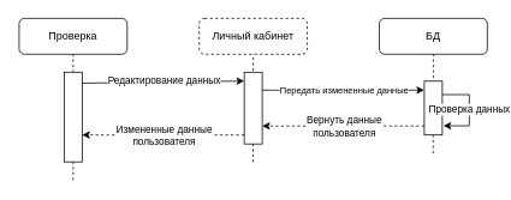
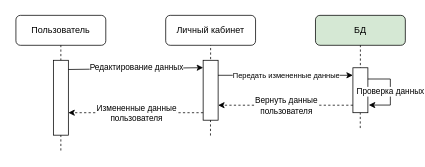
- <mxCell id="2" value="Проверка" style="rounded=1;whiteSpace=wrap;html=1;" vertex="1" parent="1"><mxGeometry x="20" y="20" width="120" height="40" as="geometry" /></mxCell>
+ <mxCell id="2" value="Пользователь" style="rounded=1;whiteSpace=wrap;html=1;" vertex="1" parent="1"><mxGeometry x="20" y="20" width="120" height="40" as="geometry" /></mxCell>
- <mxCell id="3" value="Личный кабинет" style="rounded=1;whiteSpace=wrap;html=1;dashed=1;" vertex="1" parent="1"><mxGeometry x="220" y="20" width="120" height="40" as="geometry" /></mxCell>
+ <mxCell id="3" value="Личный кабинет" style="rounded=1;whiteSpace=wrap;html=1;" vertex="1" parent="1"><mxGeometry x="220" y="20" width="120" height="40" as="geometry" /></mxCell>
- <mxCell id="4" value="БД" style="rounded=1;whiteSpace=wrap;html=1;" vertex="1" parent="1"><mxGeometry x="420" y="20" width="120" height="40" as="geometry" /></mxCell>
+ <mxCell id="4" value="БД" style="rounded=1;whiteSpace=wrap;html=1;fillColor=#d5e8d4;" vertex="1" parent="1"><mxGeometry x="420" y="20" width="120" height="40" as="geometry" /></mxCell>
